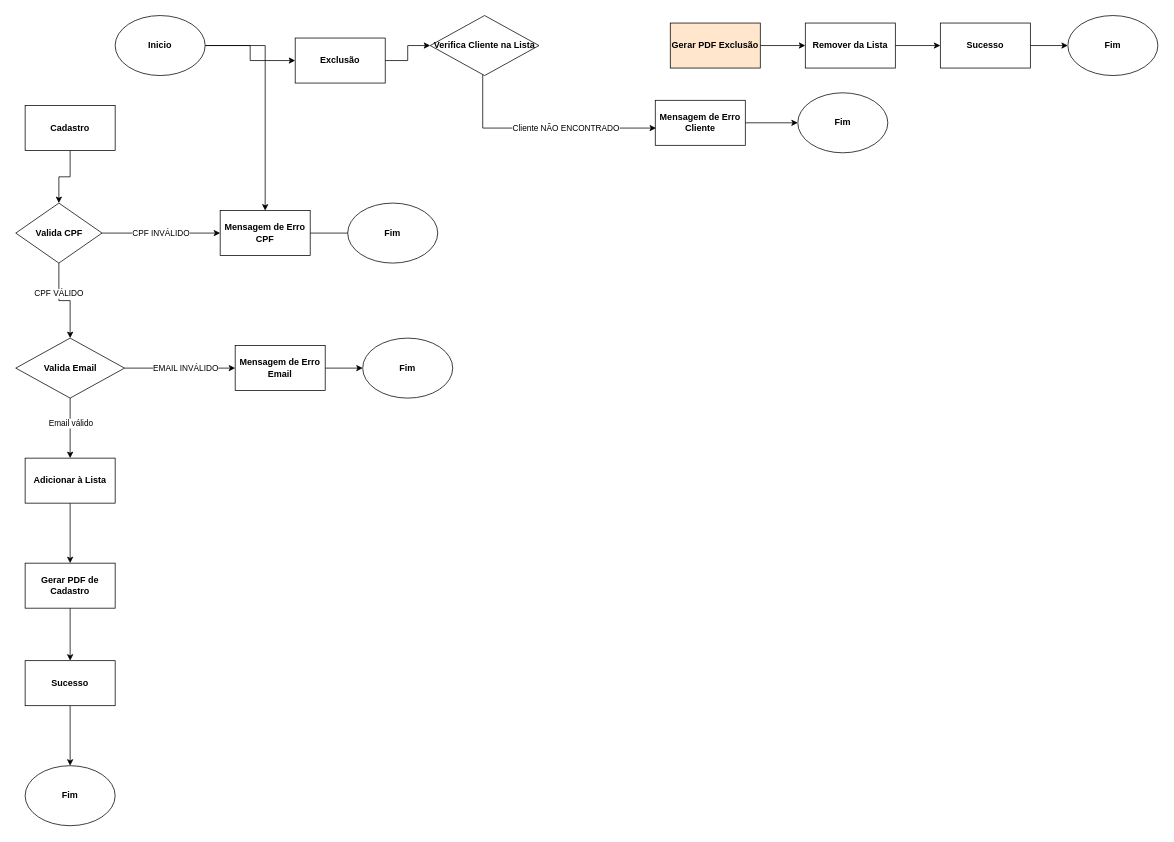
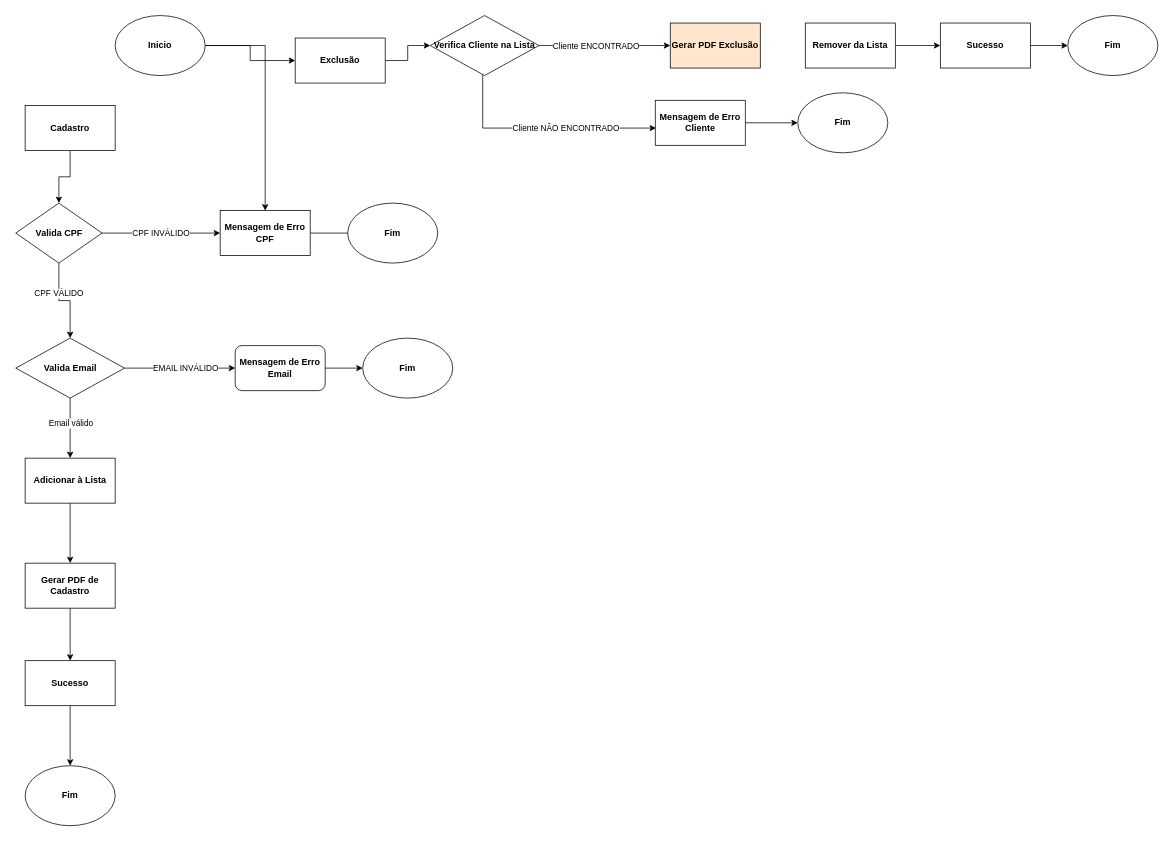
+ <mxCell id="32" style="edgeStyle=orthogonalEdgeStyle;rounded=0;orthogonalLoop=1;jettySize=auto;html=1;entryX=0;entryY=0.5;entryDx=0;entryDy=0;" edge="1" parent="1" source="34" target="36"><mxGeometry relative="1" as="geometry" /></mxCell>
+ <mxCell id="33" value="Cliente ENCONTRADO" style="edgeLabel;html=1;align=center;verticalAlign=middle;resizable=0;points=[];" vertex="1" connectable="0" parent="32"><mxGeometry x="0.12" y="1" relative="1" as="geometry"><mxPoint x="-23" y="1" as="offset" /></mxGeometry></mxCell>
- <mxCell id="35" style="edgeStyle=orthogonalEdgeStyle;rounded=0;orthogonalLoop=1;jettySize=auto;html=1;entryX=0;entryY=0.5;entryDx=0;entryDy=0;" edge="1" parent="1" source="36" target="38"><mxGeometry relative="1" as="geometry" /></mxCell>
- <mxCell id="30" value="&lt;b&gt;Mensagem de Erro Email&lt;/b&gt;" style="rounded=0;whiteSpace=wrap;html=1;" vertex="1" parent="1"><mxGeometry x="313" y="460" width="120" height="60" as="geometry" /></mxCell>
+ <mxCell id="30" value="&lt;b&gt;Mensagem de Erro Email&lt;/b&gt;" style="whiteSpace=wrap;html=1;rounded=1;" vertex="1" parent="1"><mxGeometry x="313" y="460" width="120" height="60" as="geometry" /></mxCell>
